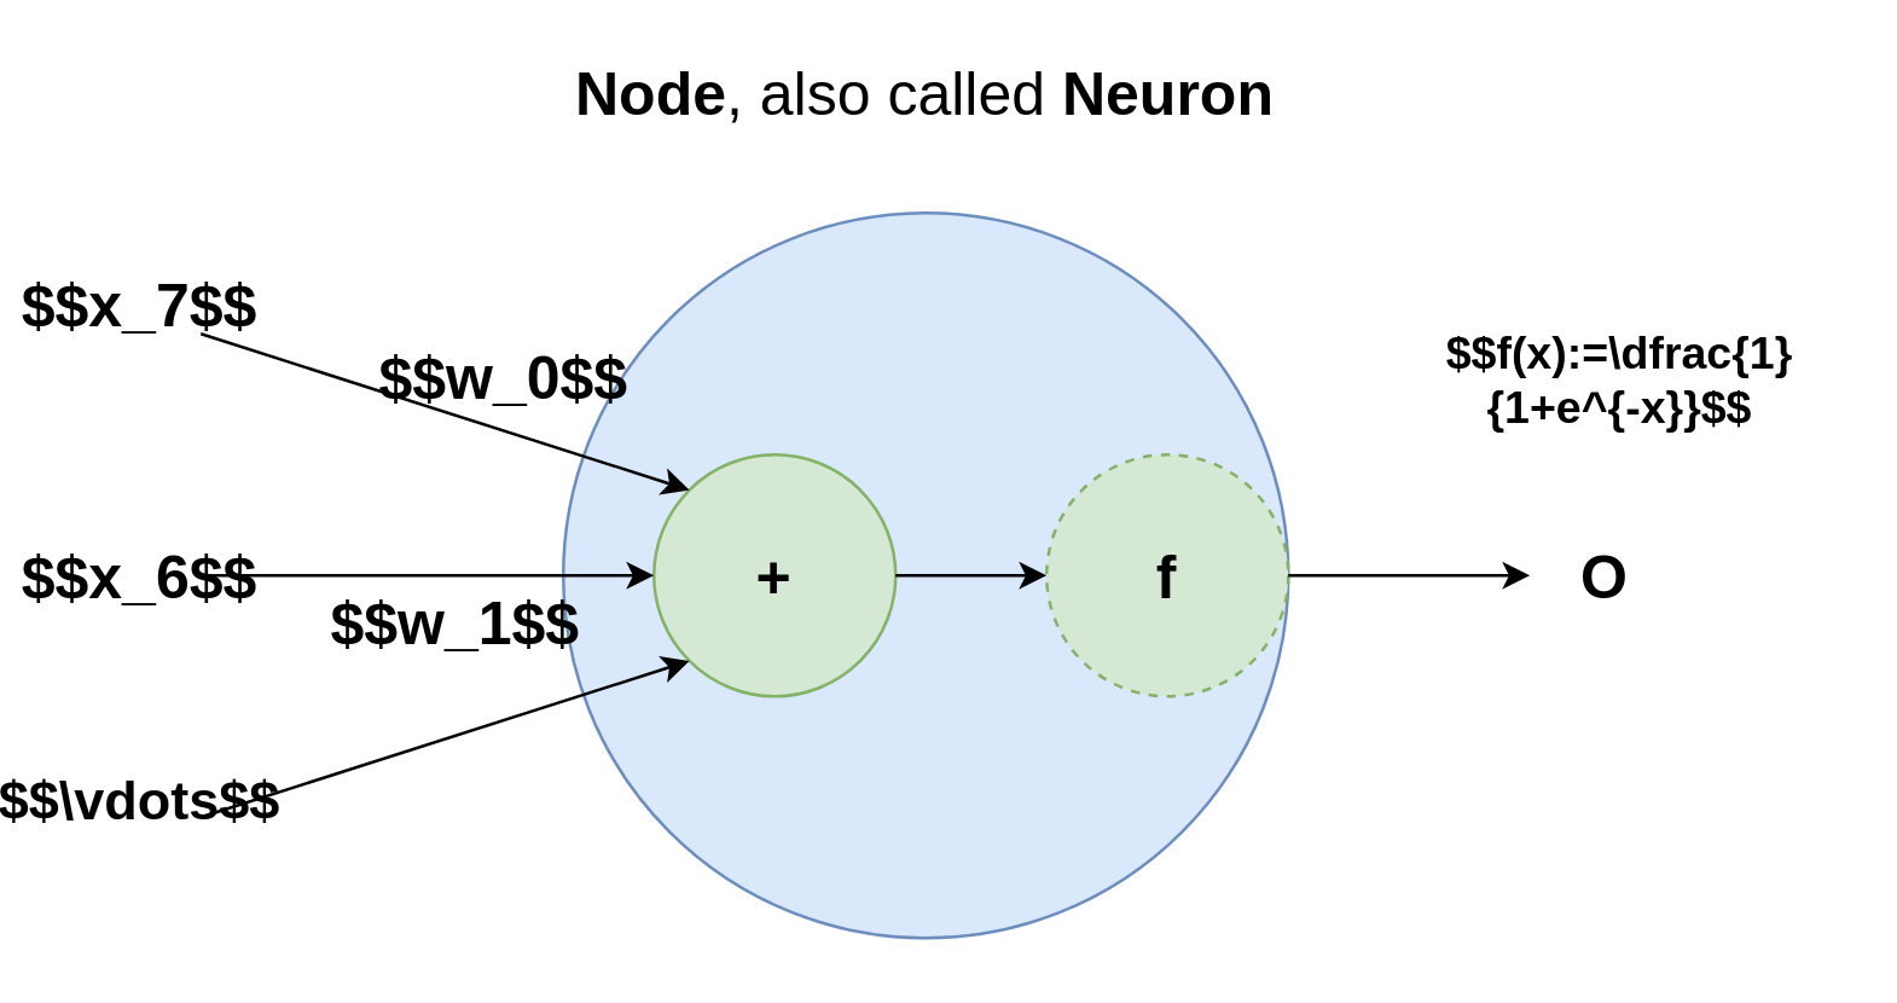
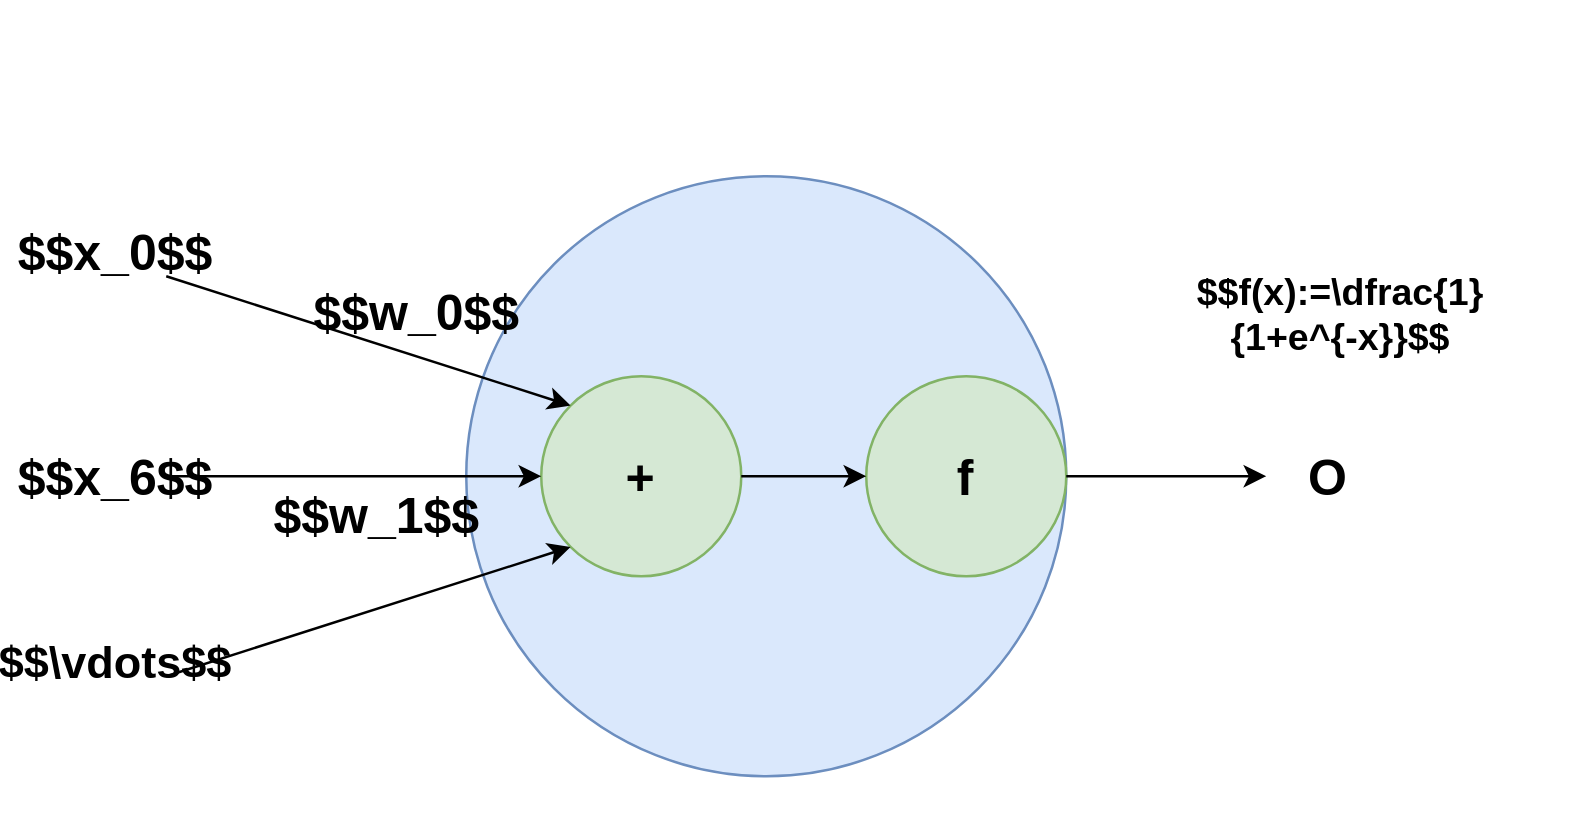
- <mxCell id="17" value="&lt;b&gt;Node&lt;/b&gt;, also called &lt;b&gt;Neuron&lt;/b&gt;" style="text;html=1;strokeColor=none;fillColor=none;align=center;verticalAlign=middle;whiteSpace=wrap;rounded=0;labelBackgroundColor=none;fontSize=20;" vertex="1" parent="1"><mxGeometry x="150" y="20" width="300" height="20" as="geometry" /></mxCell>
- <mxCell id="14" value="&lt;b&gt;&lt;font style=&quot;font-size: 20px&quot;&gt;$$x_7$$&lt;/font&gt;&lt;/b&gt;" style="text;html=1;strokeColor=none;fillColor=none;align=center;verticalAlign=middle;whiteSpace=wrap;rounded=0;" vertex="1" parent="1"><mxGeometry x="20" y="90" width="40" height="20" as="geometry" /></mxCell>
+ <mxCell id="14" value="&lt;b&gt;&lt;font style=&quot;font-size: 20px&quot;&gt;$$x_0$$&lt;/font&gt;&lt;/b&gt;" style="text;html=1;strokeColor=none;fillColor=none;align=center;verticalAlign=middle;whiteSpace=wrap;rounded=0;" vertex="1" parent="1"><mxGeometry x="20" y="90" width="40" height="20" as="geometry" /></mxCell>
- <mxCell id="3" value="&lt;font style=&quot;font-size: 20px&quot;&gt;&lt;b&gt;f&lt;/b&gt;&lt;/font&gt;" style="ellipse;whiteSpace=wrap;html=1;aspect=fixed;fillColor=#d5e8d4;strokeColor=#82b366;dashed=1;" vertex="1" parent="1"><mxGeometry x="340" y="150" width="80" height="80" as="geometry" /></mxCell>
+ <mxCell id="3" value="&lt;font style=&quot;font-size: 20px&quot;&gt;&lt;b&gt;f&lt;/b&gt;&lt;/font&gt;" style="ellipse;whiteSpace=wrap;html=1;aspect=fixed;fillColor=#d5e8d4;strokeColor=#82b366;" vertex="1" parent="1"><mxGeometry x="340" y="150" width="80" height="80" as="geometry" /></mxCell>
